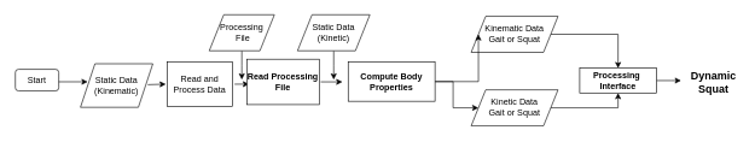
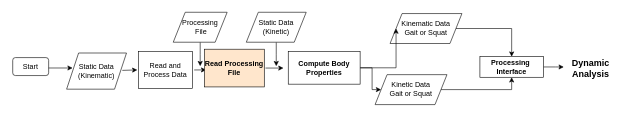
- <mxCell id="16" value="&lt;b&gt;Read Processing File&lt;/b&gt;" style="rounded=0;whiteSpace=wrap;html=1;" vertex="1" parent="1"><mxGeometry x="340" y="81.63" width="100" height="63" as="geometry" /></mxCell>
+ <mxCell id="16" value="&lt;b&gt;Read Processing File&lt;/b&gt;" style="rounded=0;whiteSpace=wrap;html=1;fillColor=#ffe6cc;" vertex="1" parent="1"><mxGeometry x="340" y="81.63" width="100" height="63" as="geometry" /></mxCell>
- <mxCell id="21" value="&lt;b&gt;&lt;font style=&quot;font-size: 15px&quot;&gt;Dynamic Squat&lt;/font&gt;&lt;/b&gt;" style="text;html=1;strokeColor=none;fillColor=none;align=center;verticalAlign=middle;whiteSpace=wrap;rounded=0;" vertex="1" parent="1"><mxGeometry x="950" y="103.13" width="70" height="20" as="geometry" /></mxCell>
+ <mxCell id="21" value="&lt;b&gt;&lt;font style=&quot;font-size: 15px&quot;&gt;Dynamic Analysis&lt;/font&gt;&lt;/b&gt;" style="text;html=1;strokeColor=none;fillColor=none;align=center;verticalAlign=middle;whiteSpace=wrap;rounded=0;" vertex="1" parent="1"><mxGeometry x="950" y="103.13" width="70" height="20" as="geometry" /></mxCell>
- <mxCell id="5" value="Kinetic Data&lt;br&gt;Gait or Squat" style="shape=parallelogram;perimeter=parallelogramPerimeter;whiteSpace=wrap;html=1;fixedSize=1;" vertex="1" parent="1"><mxGeometry x="650" y="124.13" width="120" height="50" as="geometry" /></mxCell>
+ <mxCell id="5" value="Kinetic Data&lt;br&gt;Gait or Squat" style="shape=parallelogram;perimeter=parallelogramPerimeter;whiteSpace=wrap;html=1;fixedSize=1;" vertex="1" parent="1"><mxGeometry x="625" y="124.13" width="120" height="50" as="geometry" /></mxCell>
